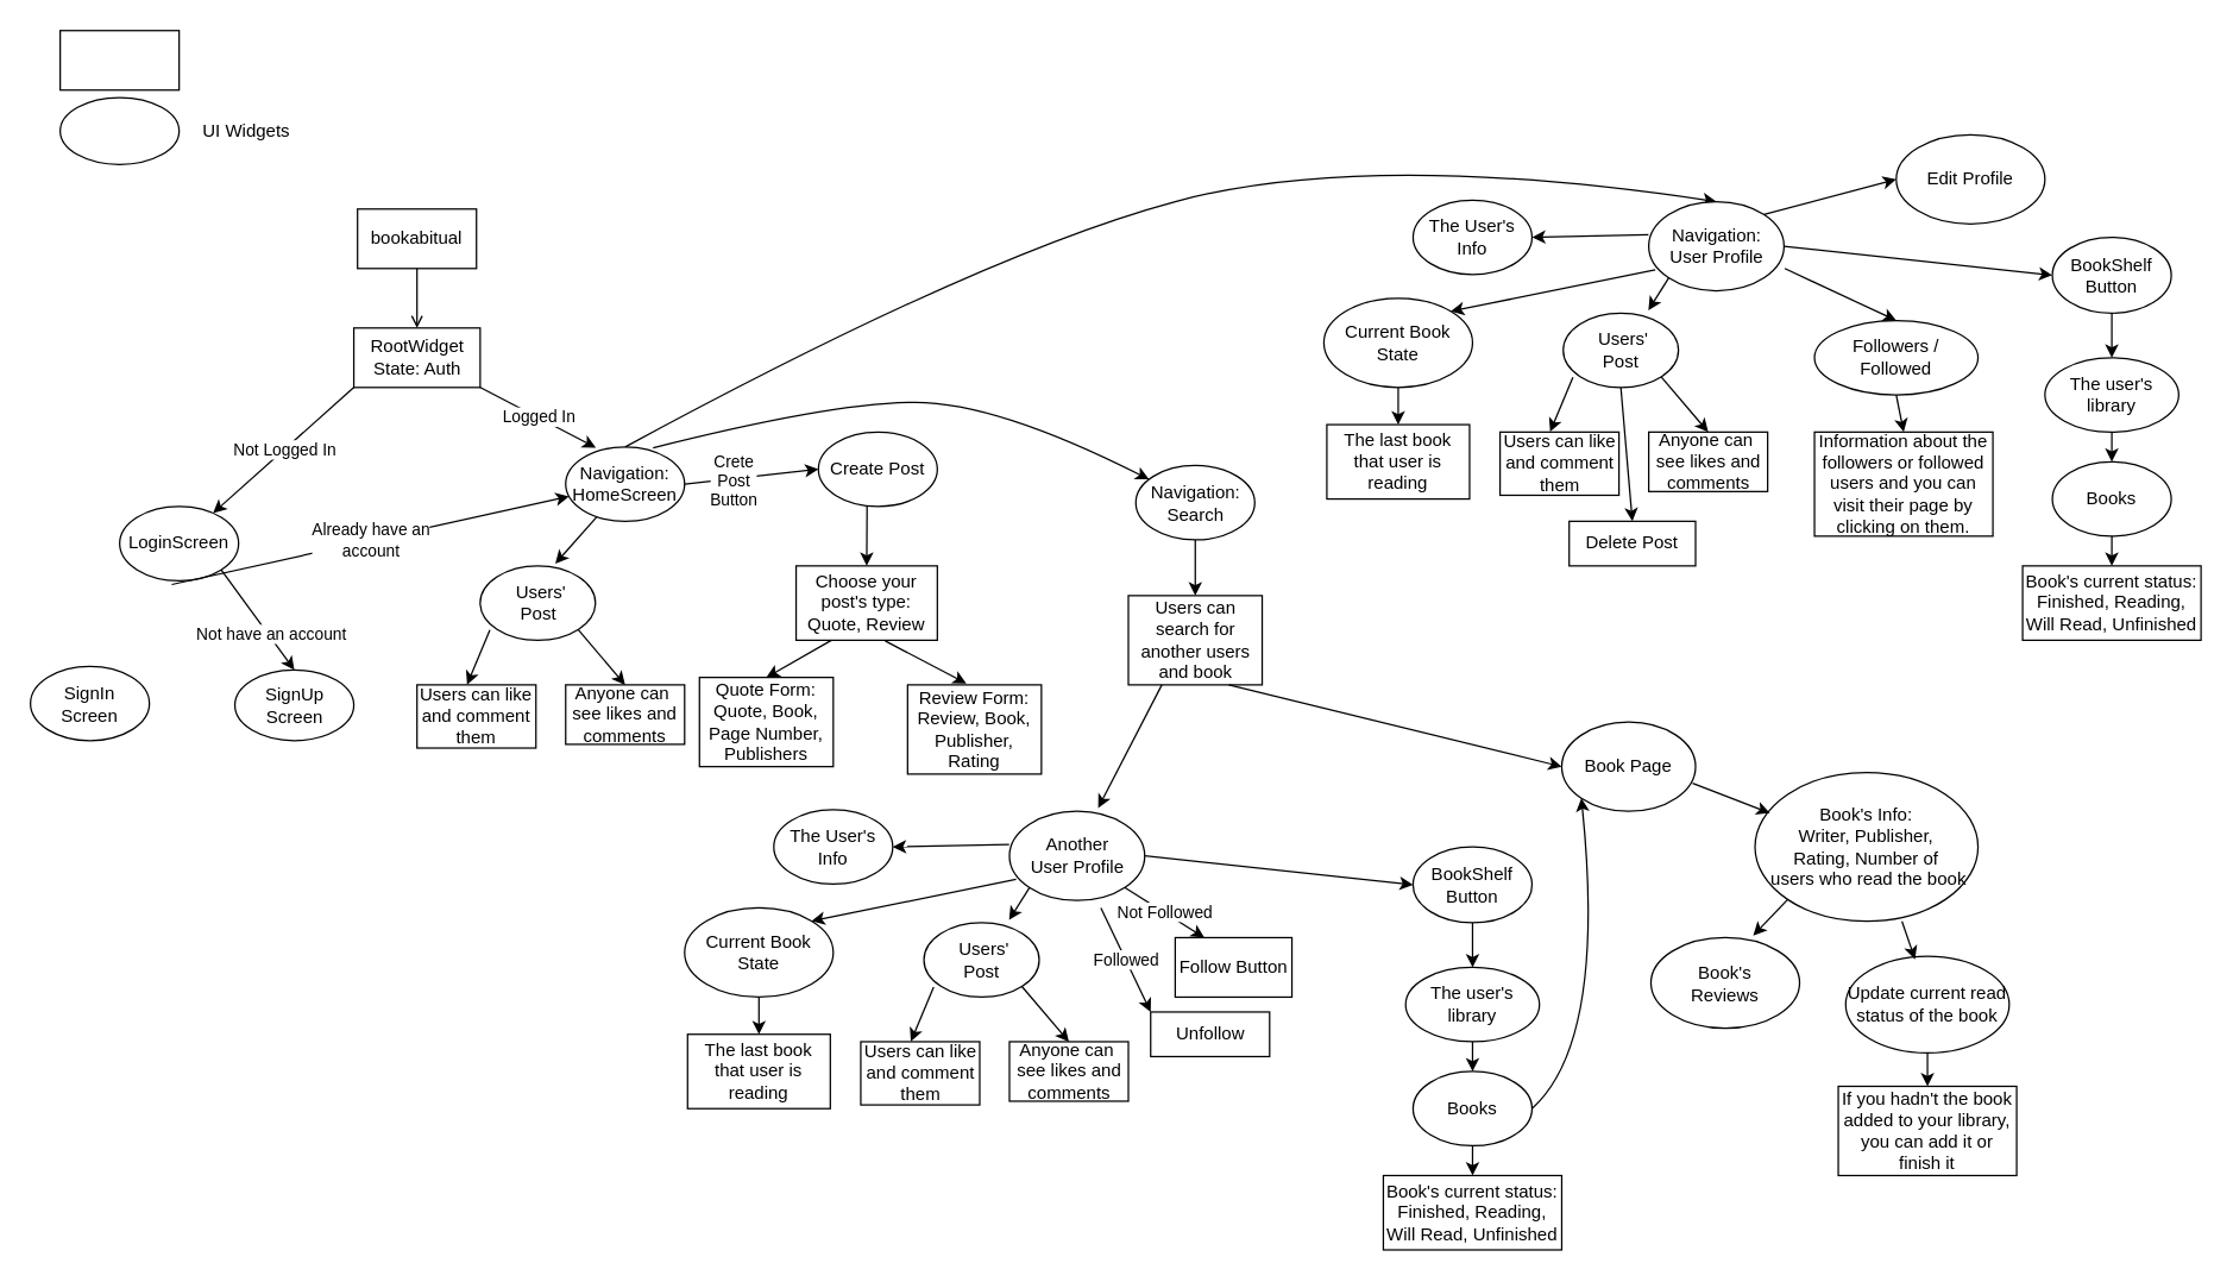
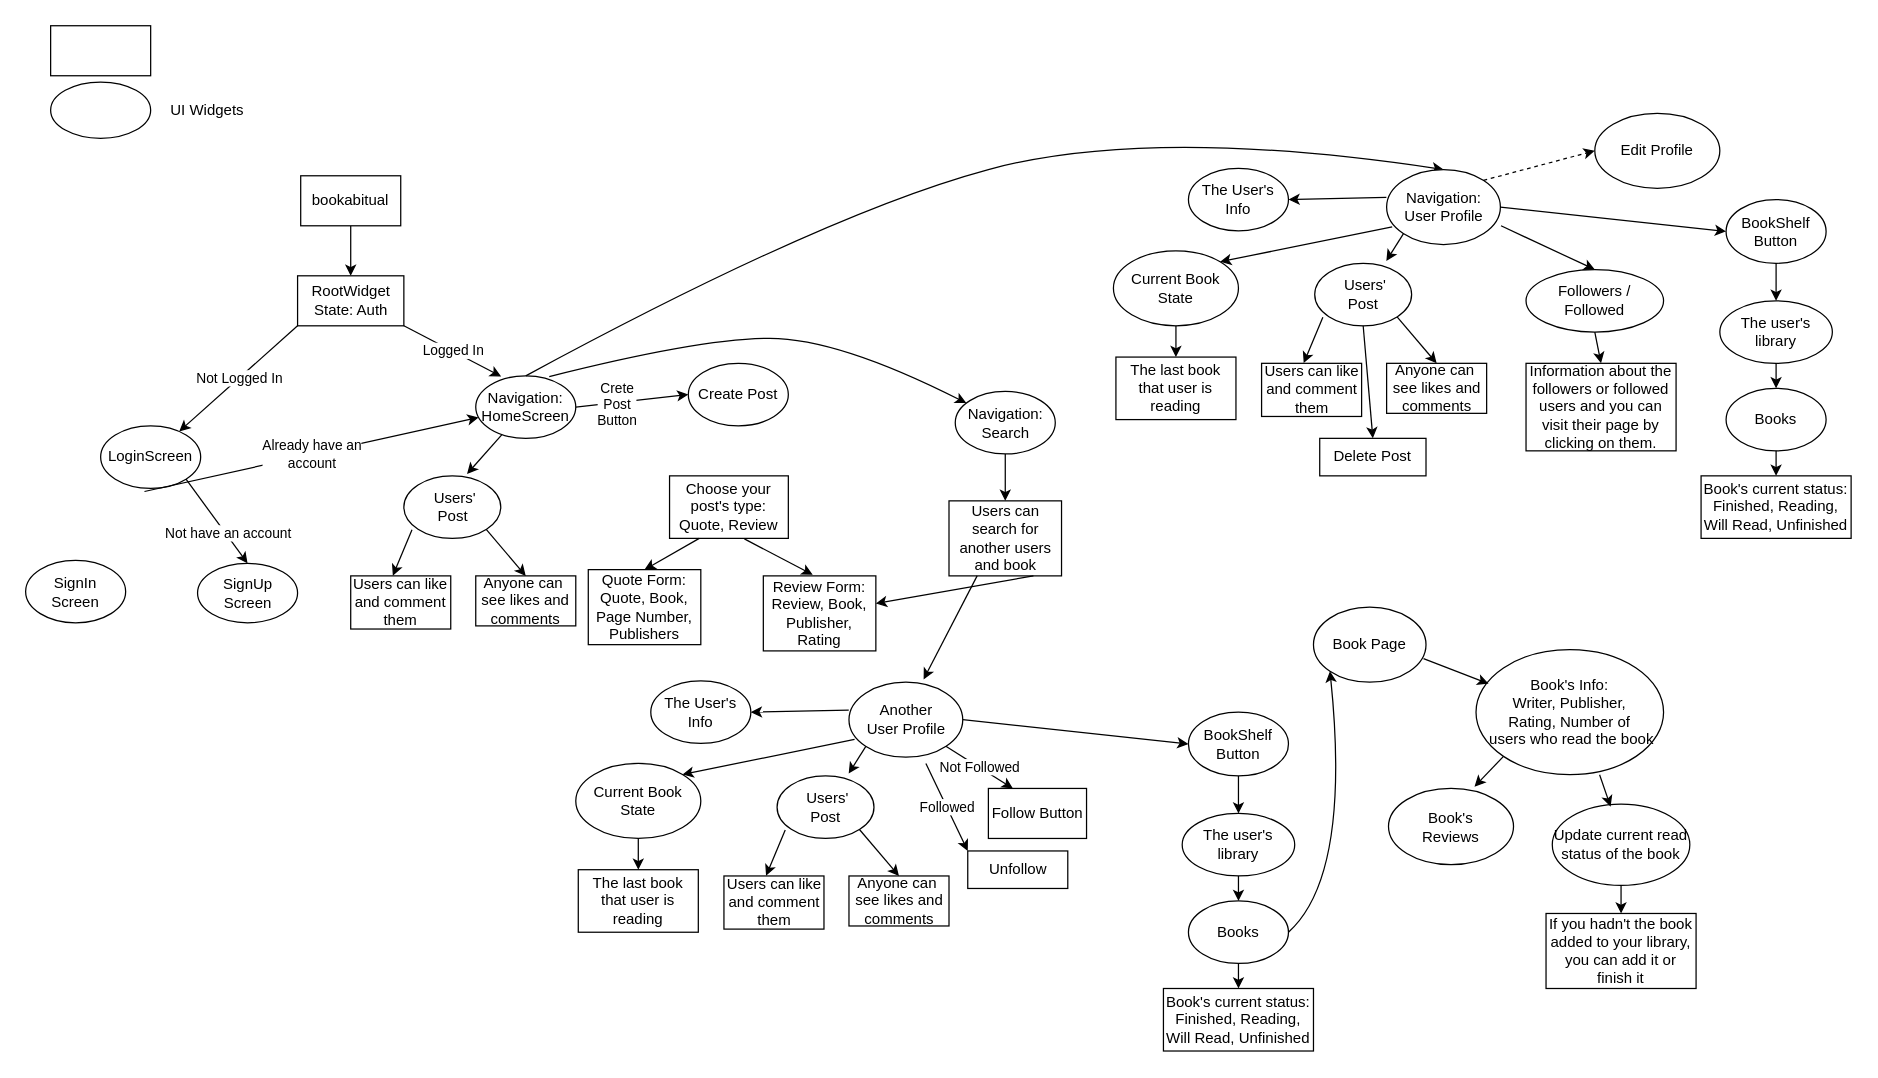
- <mxCell id="101" value="" style="endArrow=classic;html=1;exitX=1;exitY=0;exitDx=0;exitDy=0;entryX=0;entryY=0.5;entryDx=0;entryDy=0;" edge="1" parent="1" source="73" target="100"><mxGeometry width="50" height="50" relative="1" as="geometry"><mxPoint x="1200" y="140" as="sourcePoint" /><mxPoint x="1250" y="90" as="targetPoint" /></mxGeometry></mxCell>
+ <mxCell id="101" value="" style="endArrow=classic;html=1;exitX=1;exitY=0;exitDx=0;exitDy=0;entryX=0;entryY=0.5;entryDx=0;entryDy=0;dashed=1;" edge="1" parent="1" source="73" target="100"><mxGeometry width="50" height="50" relative="1" as="geometry"><mxPoint x="1200" y="140" as="sourcePoint" /><mxPoint x="1250" y="90" as="targetPoint" /></mxGeometry></mxCell>
- <mxCell id="5" style="edgeStyle=orthogonalEdgeStyle;rounded=0;orthogonalLoop=1;jettySize=auto;html=1;entryX=0.5;entryY=0;entryDx=0;entryDy=0;endArrow=open;" edge="1" parent="1" source="6" target="7"><mxGeometry relative="1" as="geometry" /></mxCell>
+ <mxCell id="5" style="edgeStyle=orthogonalEdgeStyle;rounded=0;orthogonalLoop=1;jettySize=auto;html=1;entryX=0.5;entryY=0;entryDx=0;entryDy=0;" edge="1" parent="1" source="6" target="7"><mxGeometry relative="1" as="geometry" /></mxCell>
- <mxCell id="27" value="" style="endArrow=classic;html=1;entryX=0.5;entryY=0;entryDx=0;entryDy=0;exitX=0.409;exitY=0.997;exitDx=0;exitDy=0;exitPerimeter=0;" edge="1" parent="1" source="18" target="23"><mxGeometry width="50" height="50" relative="1" as="geometry"><mxPoint x="560" y="380" as="sourcePoint" /><mxPoint x="610" y="330" as="targetPoint" /></mxGeometry></mxCell>
- <mxCell id="61" value="" style="endArrow=classic;html=1;exitX=0.75;exitY=1;exitDx=0;exitDy=0;entryX=0;entryY=0.5;entryDx=0;entryDy=0;" edge="1" parent="1" source="33" target="37"><mxGeometry width="50" height="50" relative="1" as="geometry"><mxPoint x="1000" y="540" as="sourcePoint" /><mxPoint x="1050" y="490" as="targetPoint" /></mxGeometry></mxCell>
+ <mxCell id="61" value="" style="endArrow=classic;html=1;exitX=0.75;exitY=1;exitDx=0;exitDy=0;" edge="1" parent="1" source="33" target="29"><mxGeometry width="50" height="50" relative="1" as="geometry"><mxPoint x="1000" y="540" as="sourcePoint" /><mxPoint x="1050" y="490" as="targetPoint" /></mxGeometry></mxCell>
